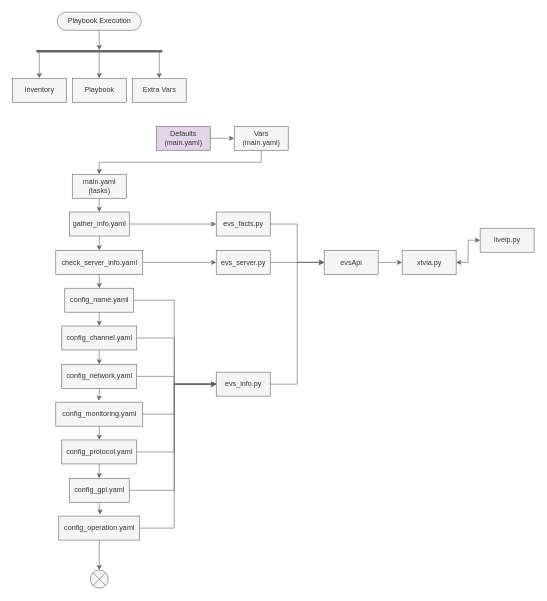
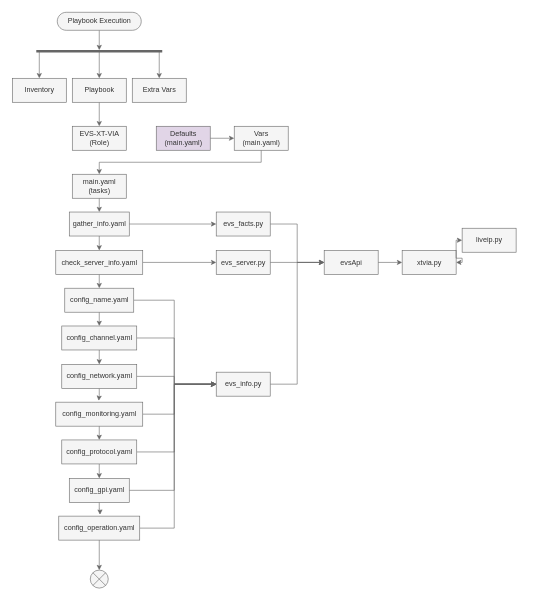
+ <mxCell id="7" style="edgeStyle=none;html=1;exitX=0.5;exitY=1;exitDx=0;exitDy=0;entryX=0.5;entryY=0;entryDx=0;entryDy=0;fillColor=#f5f5f5;fontColor=#FFFFFF;strokeColor=#666666;" parent="1" source="8" target="12" edge="1"><mxGeometry relative="1" as="geometry" /></mxCell>
+ <mxCell id="12" value="EVS-XT-VIA&lt;br&gt;(Role)" style="html=1;dashed=0;whitespace=wrap;fillColor=#f5f5f5;fontColor=#333333;strokeColor=#666666;" parent="1" vertex="1"><mxGeometry x="120" y="210" width="90" height="40" as="geometry" /></mxCell>
- <mxCell id="56" value="liveip.py" style="html=1;dashed=0;whitespace=wrap;fillColor=#f5f5f5;fontColor=#333333;strokeColor=#666666;" parent="1" vertex="1"><mxGeometry x="800" y="380" width="90" height="40" as="geometry" /></mxCell>
+ <mxCell id="56" value="liveip.py" style="html=1;dashed=0;whitespace=wrap;fillColor=#f5f5f5;fontColor=#333333;strokeColor=#666666;" parent="1" vertex="1"><mxGeometry x="770" y="380" width="90" height="40" as="geometry" /></mxCell>
